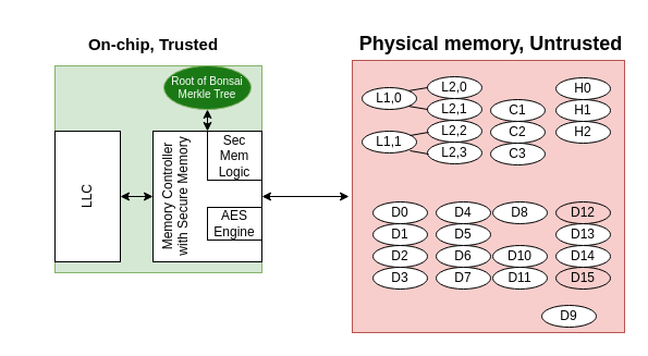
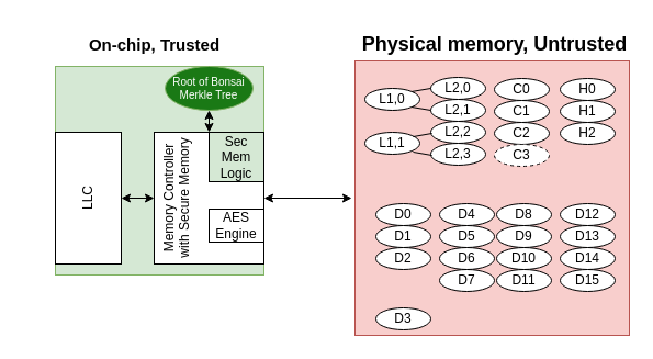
+ <mxCell id="22" value="C0" style="ellipse;whiteSpace=wrap;html=1;" vertex="1" parent="1"><mxGeometry x="450" y="71" width="50" height="20" as="geometry" /></mxCell>
- <mxCell id="25" value="C3" style="ellipse;whiteSpace=wrap;html=1;" vertex="1" parent="1"><mxGeometry x="450" y="131" width="50" height="20" as="geometry" /></mxCell>
+ <mxCell id="25" value="C3" style="ellipse;whiteSpace=wrap;html=1;dashed=1;" vertex="1" parent="1"><mxGeometry x="450" y="131" width="50" height="20" as="geometry" /></mxCell>
- <mxCell id="11" value="Sec Mem Logic" style="rounded=0;whiteSpace=wrap;html=1;" vertex="1" parent="1"><mxGeometry x="190" y="120" width="50" height="45" as="geometry" /></mxCell>
+ <mxCell id="11" value="Sec Mem Logic" style="rounded=0;whiteSpace=wrap;html=1;fillColor=#d5e8d4;" vertex="1" parent="1"><mxGeometry x="190" y="120" width="50" height="45" as="geometry" /></mxCell>
- <mxCell id="41" value="D12" style="ellipse;whiteSpace=wrap;html=1;fillColor=#f8cecc;" vertex="1" parent="1"><mxGeometry x="510" y="185" width="50" height="20" as="geometry" /></mxCell>
+ <mxCell id="41" value="D12" style="ellipse;whiteSpace=wrap;html=1;" vertex="1" parent="1"><mxGeometry x="510" y="185" width="50" height="20" as="geometry" /></mxCell>
- <mxCell id="32" value="D3" style="ellipse;whiteSpace=wrap;html=1;" vertex="1" parent="1"><mxGeometry x="342" y="245" width="50" height="20" as="geometry" /></mxCell>
+ <mxCell id="32" value="D3" style="ellipse;whiteSpace=wrap;html=1;" vertex="1" parent="1"><mxGeometry x="342" y="280" width="50" height="20" as="geometry" /></mxCell>
- <mxCell id="44" value="D15" style="ellipse;whiteSpace=wrap;html=1;fillColor=#f8cecc;" vertex="1" parent="1"><mxGeometry x="510" y="245" width="50" height="20" as="geometry" /></mxCell>
+ <mxCell id="44" value="D15" style="ellipse;whiteSpace=wrap;html=1;" vertex="1" parent="1"><mxGeometry x="510" y="245" width="50" height="20" as="geometry" /></mxCell>
- <mxCell id="38" value="D9" style="ellipse;whiteSpace=wrap;html=1;" vertex="1" parent="1"><mxGeometry x="497" y="280" width="50" height="20" as="geometry" /></mxCell>
+ <mxCell id="38" value="D9" style="ellipse;whiteSpace=wrap;html=1;" vertex="1" parent="1"><mxGeometry x="452" y="205" width="50" height="20" as="geometry" /></mxCell>
